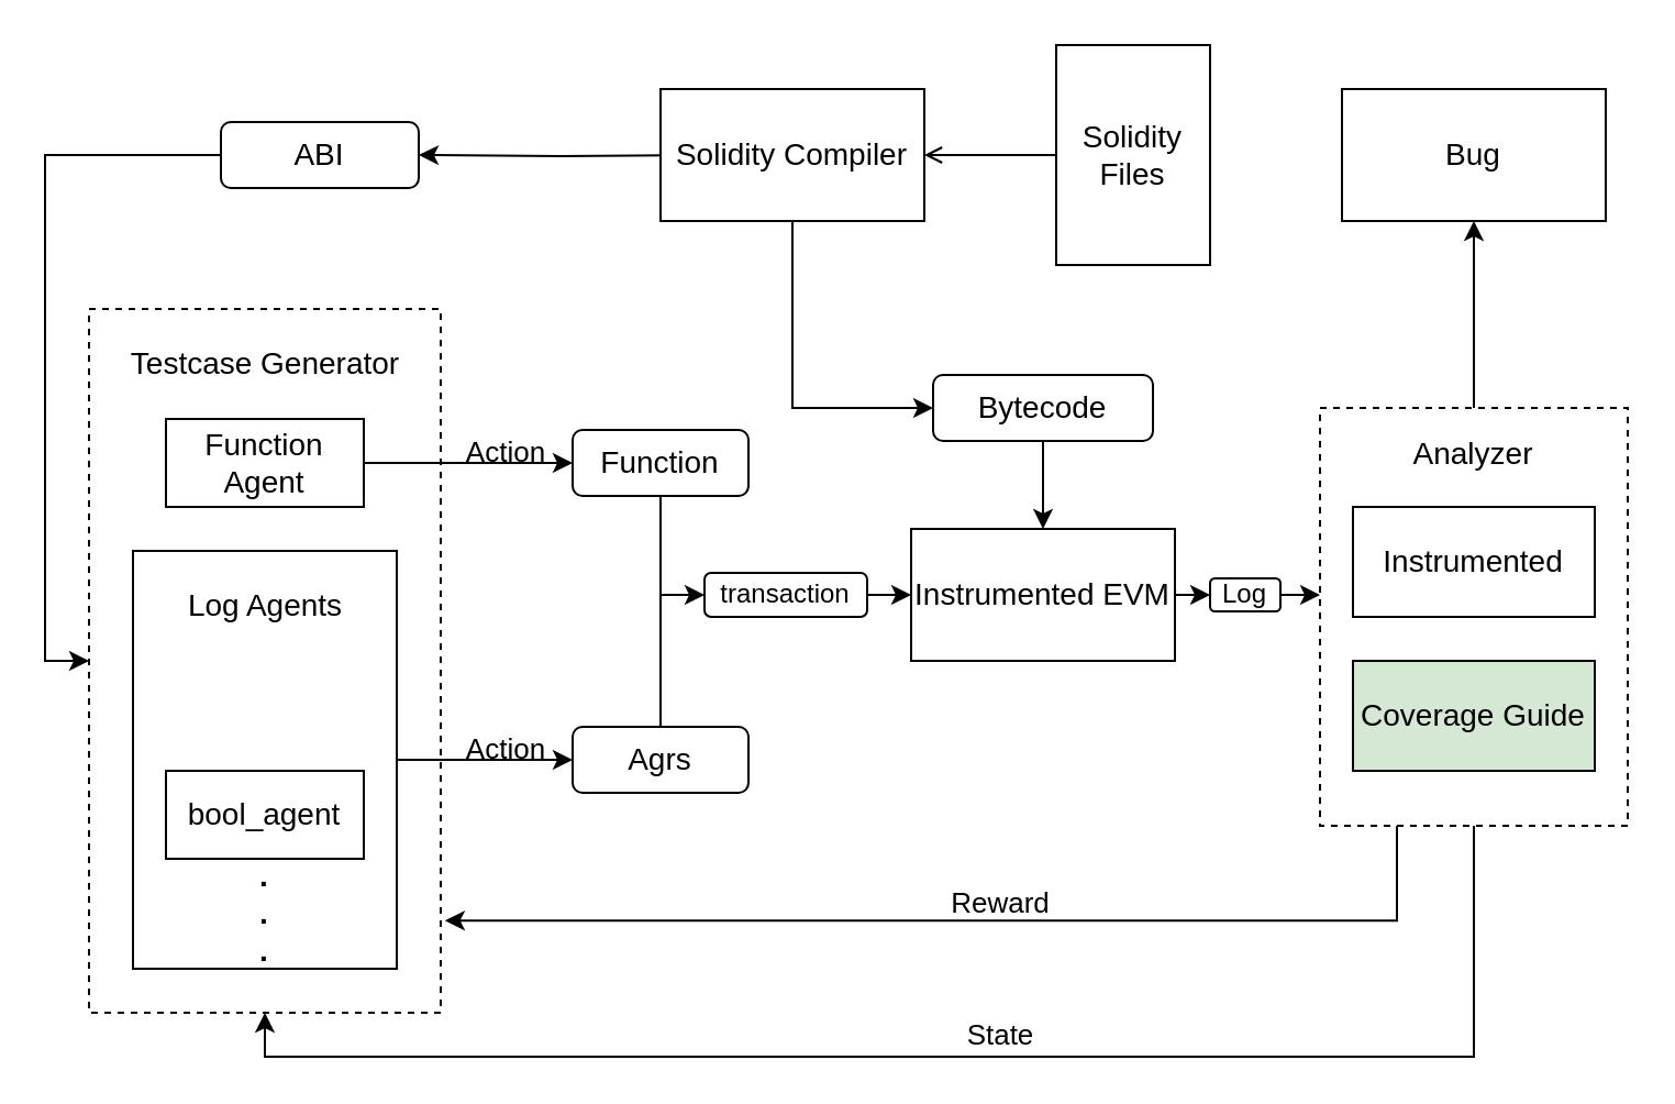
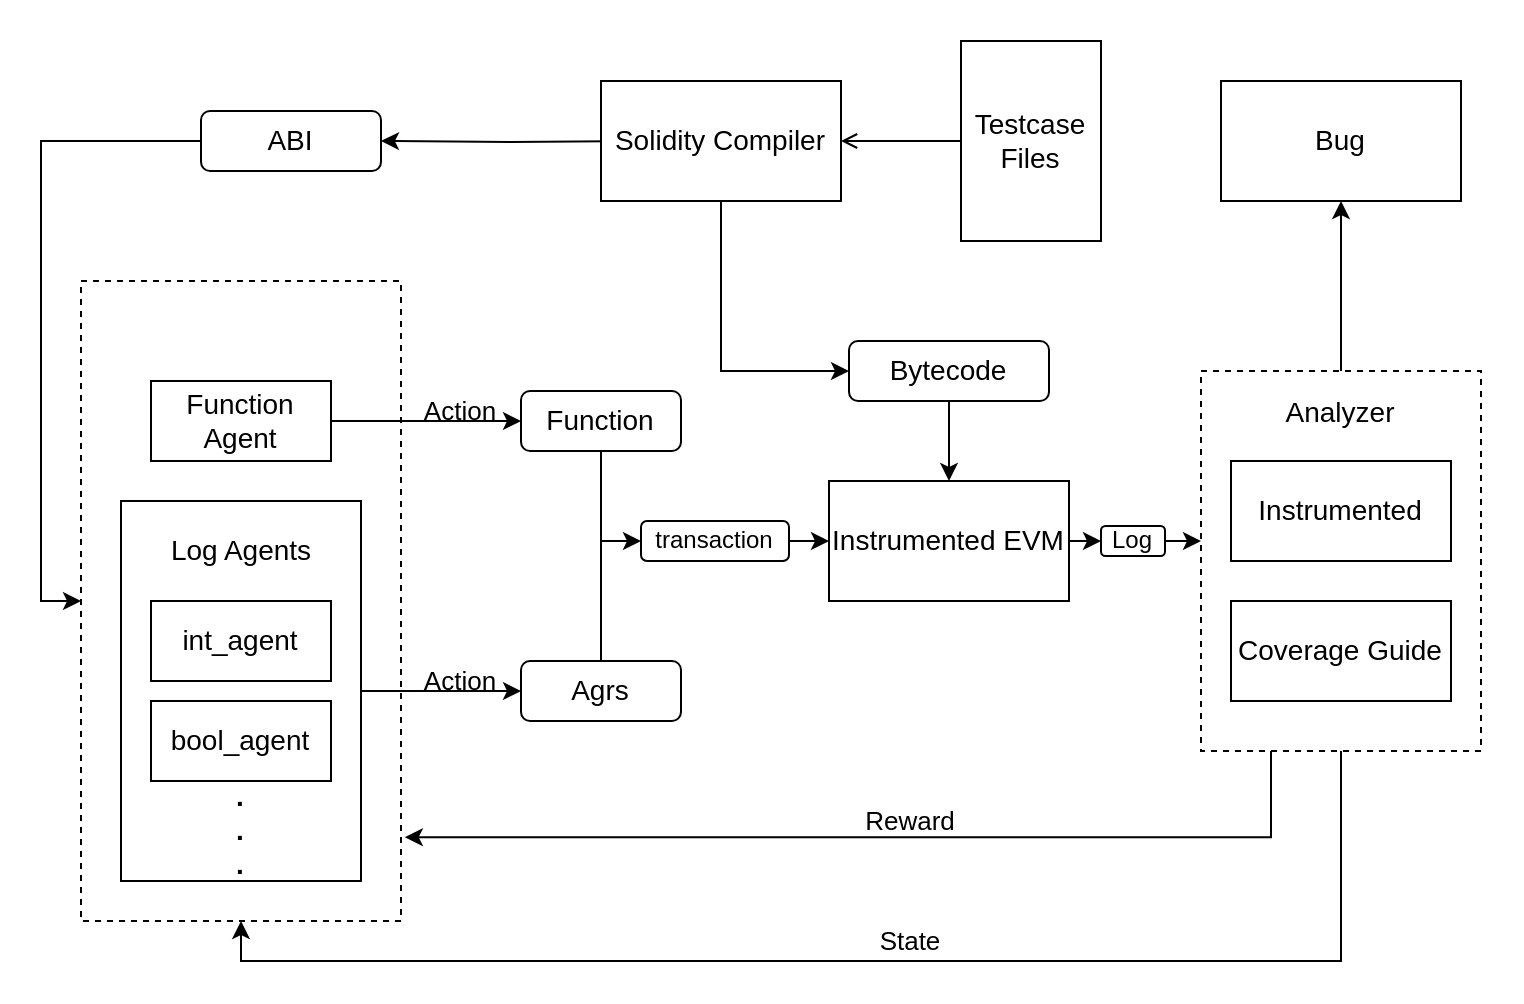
- <mxCell id="4" value="&lt;font style=&quot;font-size: 14px;&quot;&gt;Solidity Files&lt;/font&gt;" style="rounded=0;whiteSpace=wrap;html=1;" vertex="1" parent="1"><mxGeometry x="480" y="20" width="70" height="100" as="geometry" /></mxCell>
+ <mxCell id="4" value="&lt;font style=&quot;font-size: 14px;&quot;&gt;Testcase Files&lt;/font&gt;" style="rounded=0;whiteSpace=wrap;html=1;" vertex="1" parent="1"><mxGeometry x="480" y="20" width="70" height="100" as="geometry" /></mxCell>
- <mxCell id="34" value="&lt;font style=&quot;font-size: 14px;&quot;&gt;Testcase Generator&lt;/font&gt;" style="text;html=1;align=center;verticalAlign=middle;whiteSpace=wrap;rounded=0;" vertex="1" parent="1"><mxGeometry x="47.5" y="150" width="145" height="30" as="geometry" /></mxCell>
+ <mxCell id="13" value="&lt;font style=&quot;font-size: 14px;&quot;&gt;int_agent&lt;/font&gt;" style="rounded=0;whiteSpace=wrap;html=1;" vertex="1" parent="1"><mxGeometry x="75" y="300" width="90" height="40" as="geometry" /></mxCell>
- <mxCell id="29" value="&lt;font style=&quot;font-size: 14px;&quot;&gt;Coverage Guide&lt;/font&gt;" style="rounded=0;whiteSpace=wrap;html=1;fillColor=#d5e8d4;" vertex="1" parent="1"><mxGeometry x="615" y="300" width="110" height="50" as="geometry" /></mxCell>
+ <mxCell id="29" value="&lt;font style=&quot;font-size: 14px;&quot;&gt;Coverage Guide&lt;/font&gt;" style="rounded=0;whiteSpace=wrap;html=1;" vertex="1" parent="1"><mxGeometry x="615" y="300" width="110" height="50" as="geometry" /></mxCell>
